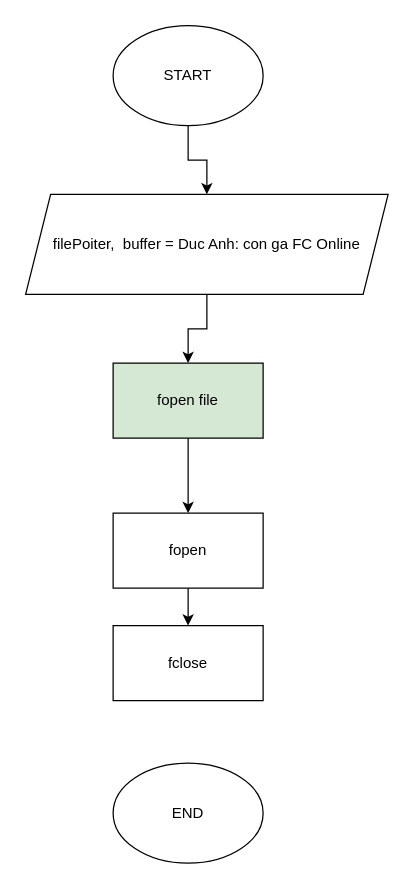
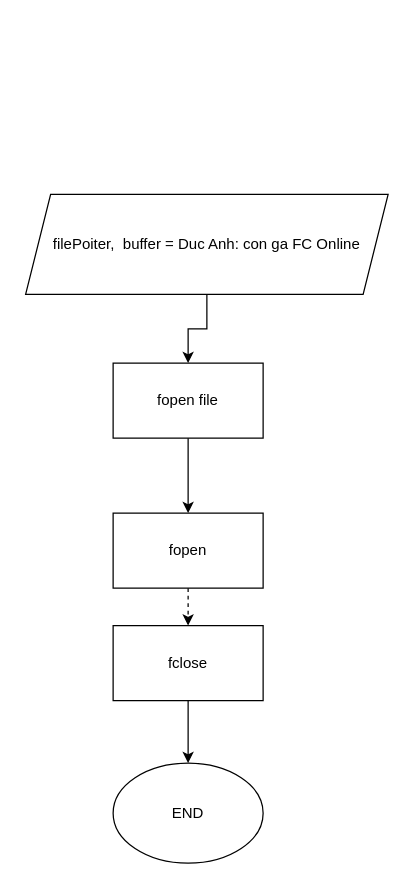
- <mxCell id="3" value="START" style="ellipse;whiteSpace=wrap;html=1;" vertex="1" parent="1"><mxGeometry x="90" y="20" width="120" height="80" as="geometry" /></mxCell>
- <mxCell id="2" style="edgeStyle=orthogonalEdgeStyle;rounded=0;orthogonalLoop=1;jettySize=auto;html=1;exitX=0.5;exitY=1;exitDx=0;exitDy=0;entryX=0.5;entryY=0;entryDx=0;entryDy=0;" edge="1" parent="1" source="3" target="5"><mxGeometry relative="1" as="geometry" /></mxCell>
- <mxCell id="7" value="fopen file" style="rounded=0;whiteSpace=wrap;html=1;fillColor=#d5e8d4;" vertex="1" parent="1"><mxGeometry x="90" y="290" width="120" height="60" as="geometry" /></mxCell>
+ <mxCell id="7" value="fopen file" style="rounded=0;whiteSpace=wrap;html=1;" vertex="1" parent="1"><mxGeometry x="90" y="290" width="120" height="60" as="geometry" /></mxCell>
- <mxCell id="8" style="edgeStyle=orthogonalEdgeStyle;rounded=0;orthogonalLoop=1;jettySize=auto;html=1;exitX=0.5;exitY=1;exitDx=0;exitDy=0;entryX=0.5;entryY=0;entryDx=0;entryDy=0;" edge="1" parent="1" source="9" target="11"><mxGeometry relative="1" as="geometry" /></mxCell>
+ <mxCell id="8" style="edgeStyle=orthogonalEdgeStyle;rounded=0;orthogonalLoop=1;jettySize=auto;html=1;exitX=0.5;exitY=1;exitDx=0;exitDy=0;entryX=0.5;entryY=0;entryDx=0;entryDy=0;dashed=1;" edge="1" parent="1" source="9" target="11"><mxGeometry relative="1" as="geometry" /></mxCell>
+ <mxCell id="10" style="edgeStyle=orthogonalEdgeStyle;rounded=0;orthogonalLoop=1;jettySize=auto;html=1;exitX=0.5;exitY=1;exitDx=0;exitDy=0;entryX=0.5;entryY=0;entryDx=0;entryDy=0;" edge="1" parent="1" source="11" target="12"><mxGeometry relative="1" as="geometry" /></mxCell>
